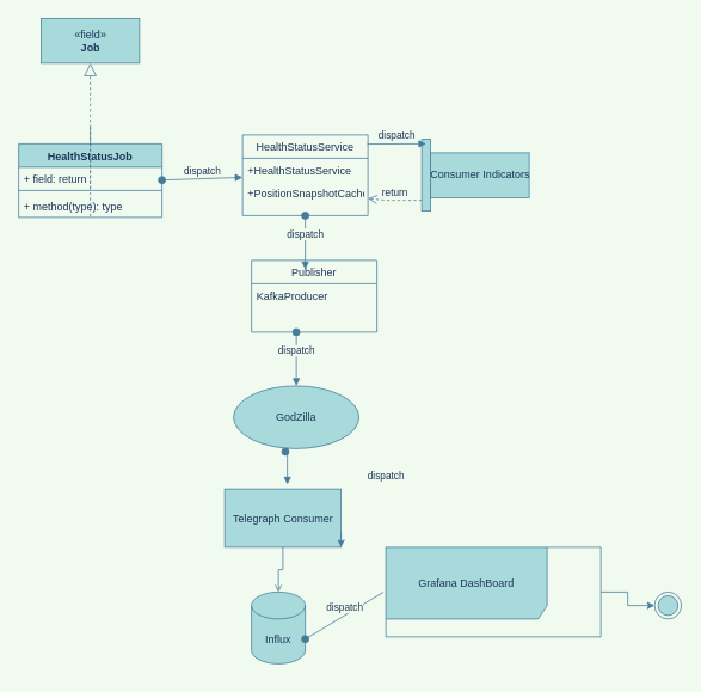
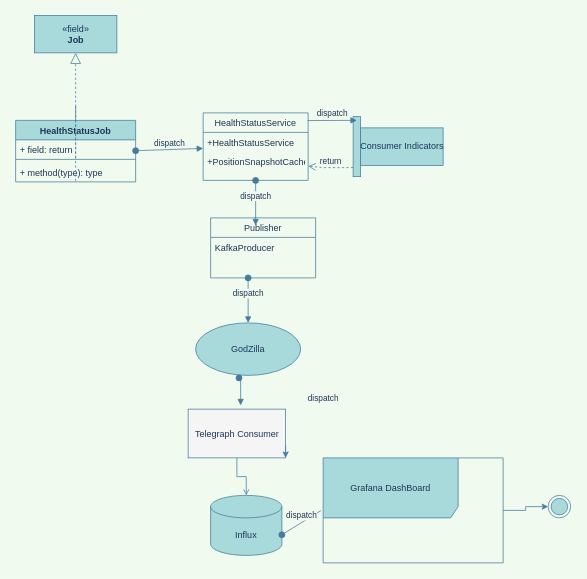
- <mxCell id="29" value="Telegraph Consumer" style="html=1;fillColor=#A8DADC;strokeColor=#457B9D;fontColor=#1D3557;" vertex="1" parent="1"><mxGeometry x="250" y="545" width="130" height="65" as="geometry" /></mxCell>
+ <mxCell id="29" value="Telegraph Consumer" style="html=1;fillColor=#f5f5f5;strokeColor=#457B9D;fontColor=#1D3557;" vertex="1" parent="1"><mxGeometry x="250" y="545" width="130" height="65" as="geometry" /></mxCell>
- <mxCell id="25" value="Grafana DashBoard" style="shape=umlFrame;whiteSpace=wrap;html=1;width=180;height=80;fillColor=#A8DADC;strokeColor=#457B9D;fontColor=#1D3557;" vertex="1" parent="1"><mxGeometry x="430" y="610" width="240" height="100" as="geometry" /></mxCell>
+ <mxCell id="25" value="Grafana DashBoard" style="shape=umlFrame;whiteSpace=wrap;html=1;width=180;height=80;fillColor=#A8DADC;strokeColor=#457B9D;fontColor=#1D3557;" vertex="1" parent="1"><mxGeometry x="430" y="610" width="240" height="140" as="geometry" /></mxCell>
- <mxCell id="23" value="Influx" style="shape=cylinder3;whiteSpace=wrap;html=1;boundedLbl=1;backgroundOutline=1;size=15;fillColor=#A8DADC;strokeColor=#457B9D;fontColor=#1D3557;" vertex="1" parent="1"><mxGeometry x="280" y="660" width="60" height="80" as="geometry" /></mxCell>
+ <mxCell id="23" value="Influx" style="shape=cylinder3;whiteSpace=wrap;html=1;boundedLbl=1;backgroundOutline=1;size=15;fillColor=#A8DADC;strokeColor=#457B9D;fontColor=#1D3557;" vertex="1" parent="1"><mxGeometry x="280" y="660" width="95" height="80" as="geometry" /></mxCell>
